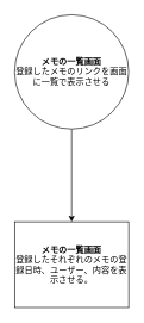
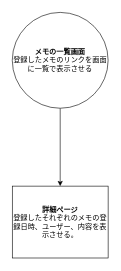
- <mxCell id="4" value="&lt;b&gt;メモの一覧画面&lt;/b&gt;&lt;br&gt;登録したそれぞれのメモの登録日時、ユーザー、内容を表示させる。" style="whiteSpace=wrap;html=1;" vertex="1" parent="1"><mxGeometry x="20" y="310" width="160" height="120" as="geometry" /></mxCell>
+ <mxCell id="4" value="&lt;b&gt;詳細ページ&lt;/b&gt;&lt;br&gt;登録したそれぞれのメモの登録日時、ユーザー、内容を表示させる。" style="whiteSpace=wrap;html=1;" vertex="1" parent="1"><mxGeometry x="20" y="310" width="160" height="120" as="geometry" /></mxCell>
